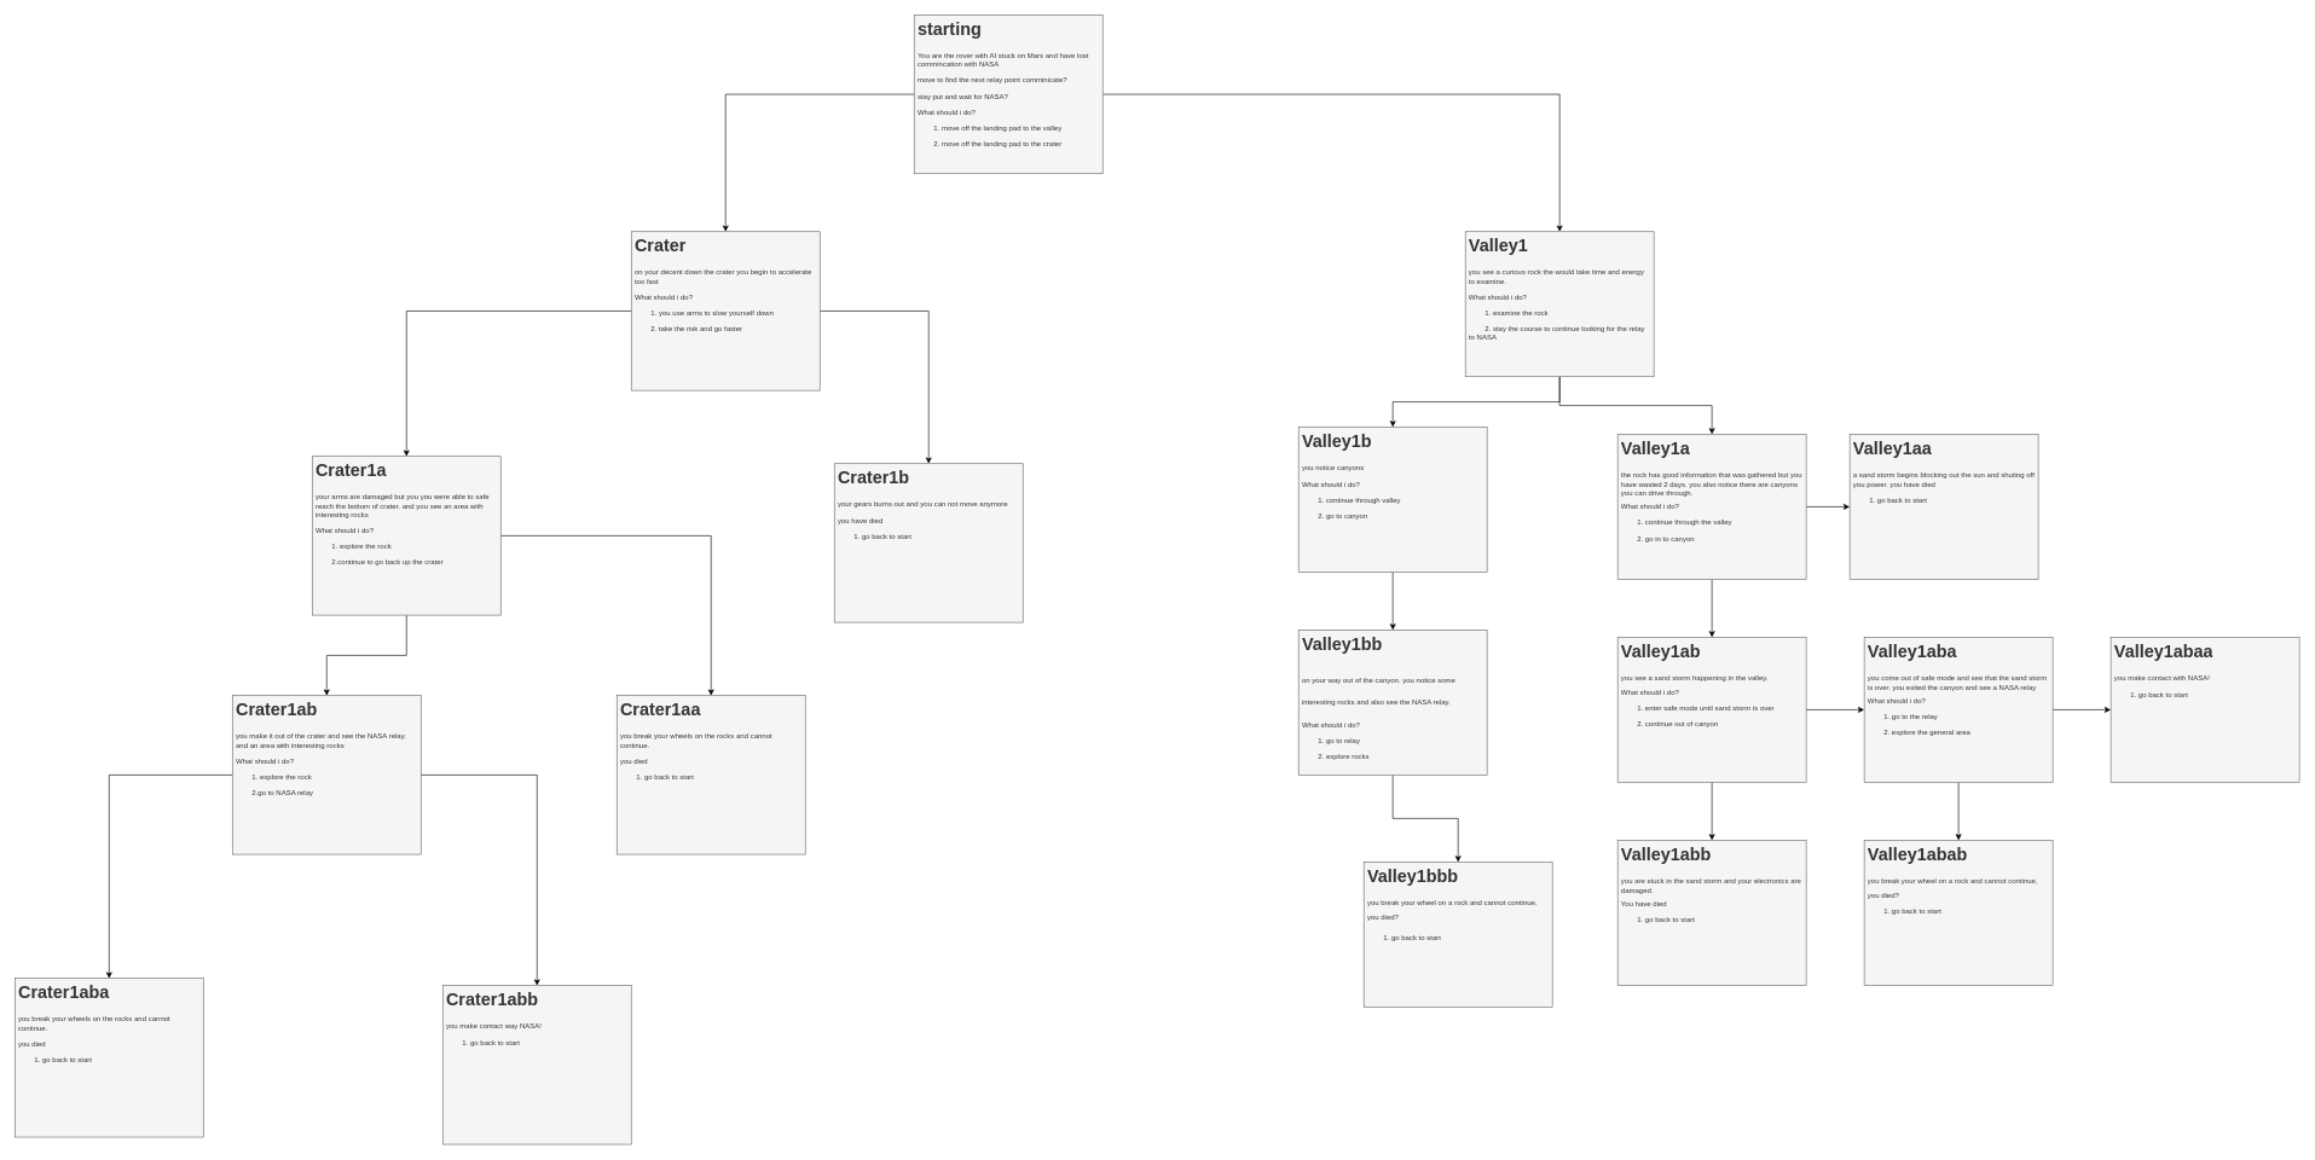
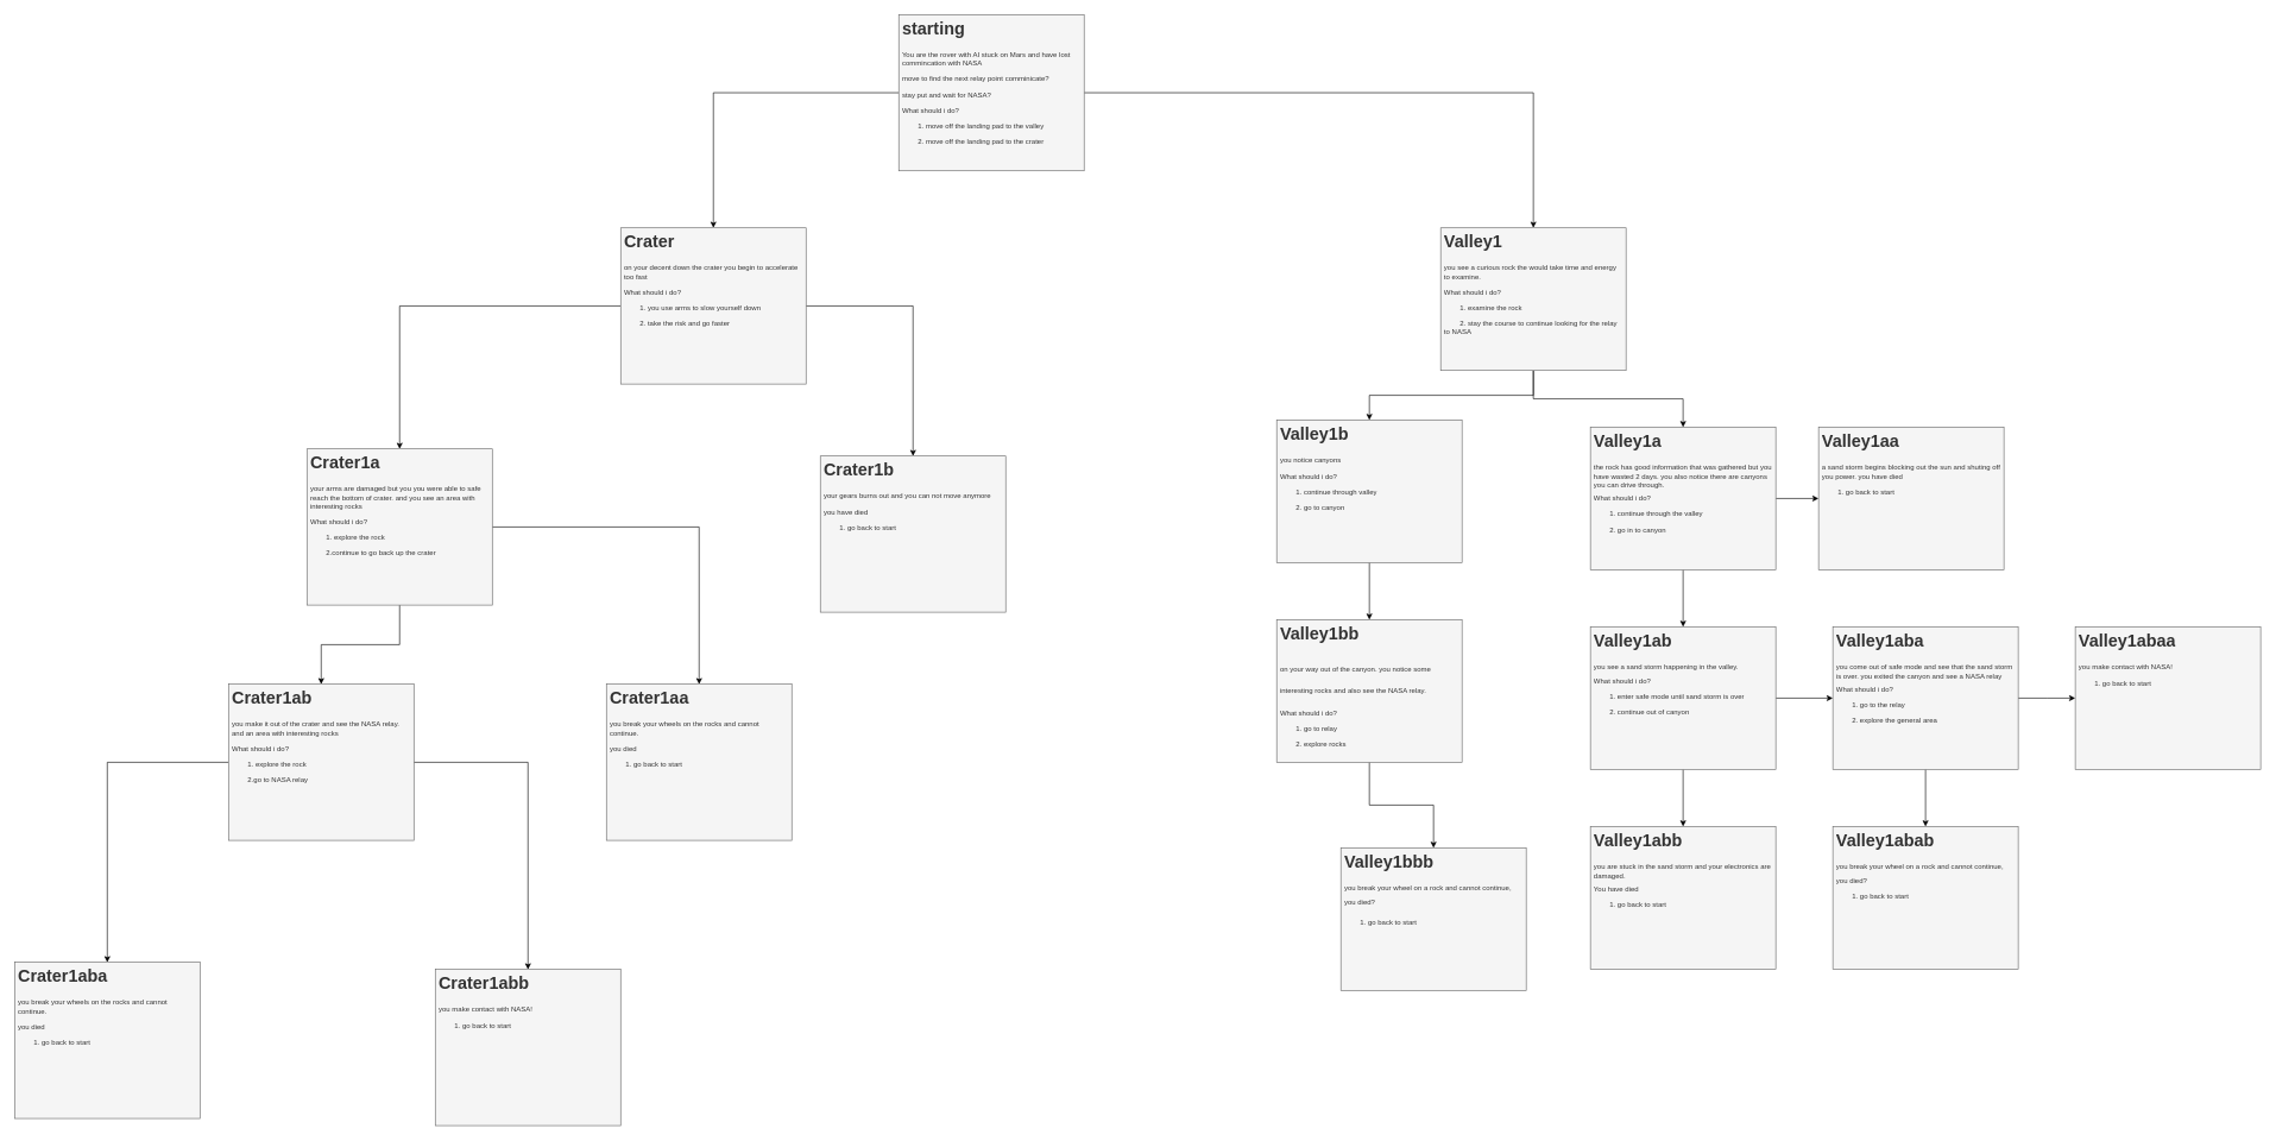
- <mxCell id="15" value="&lt;h1&gt;Crater1abb&lt;/h1&gt;&lt;h1 style=&quot;font-size: 10px&quot;&gt;&lt;span style=&quot;font-weight: 400&quot;&gt;you make contact way NASA!&amp;nbsp;&lt;/span&gt;&lt;/h1&gt;&lt;p style=&quot;font-size: 10px&quot;&gt;&lt;span style=&quot;white-space: pre&quot;&gt;&#09;&lt;/span&gt;1. go back to start&lt;/p&gt;" style="text;html=1;strokeColor=#666666;fillColor=#f5f5f5;spacing=5;spacingTop=-20;whiteSpace=wrap;overflow=hidden;rounded=0;fontColor=#333333;" vertex="1" parent="1"><mxGeometry x="610" y="1359" width="260" height="219" as="geometry" /></mxCell>
+ <mxCell id="15" value="&lt;h1&gt;Crater1abb&lt;/h1&gt;&lt;h1 style=&quot;font-size: 10px&quot;&gt;&lt;span style=&quot;font-weight: 400&quot;&gt;you make contact with NASA!&amp;nbsp;&lt;/span&gt;&lt;/h1&gt;&lt;p style=&quot;font-size: 10px&quot;&gt;&lt;span style=&quot;white-space: pre&quot;&gt;&#09;&lt;/span&gt;1. go back to start&lt;/p&gt;" style="text;html=1;strokeColor=#666666;fillColor=#f5f5f5;spacing=5;spacingTop=-20;whiteSpace=wrap;overflow=hidden;rounded=0;fontColor=#333333;" vertex="1" parent="1"><mxGeometry x="610" y="1359" width="260" height="219" as="geometry" /></mxCell>
